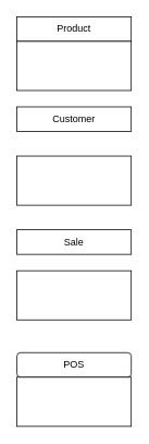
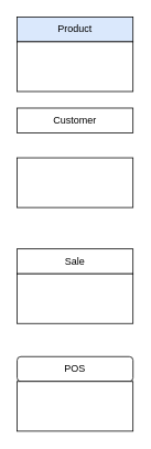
- <mxCell id="2" value="Product" style="rounded=0;whiteSpace=wrap;html=1;" vertex="1" parent="1"><mxGeometry x="20" y="20" width="140" height="30" as="geometry" /></mxCell>
+ <mxCell id="2" value="Product" style="rounded=0;whiteSpace=wrap;html=1;fillColor=#dae8fc;" vertex="1" parent="1"><mxGeometry x="20" y="20" width="140" height="30" as="geometry" /></mxCell>
- <mxCell id="6" value="Sale" style="rounded=0;whiteSpace=wrap;html=1;" vertex="1" parent="1"><mxGeometry x="20" y="280" width="140" height="30" as="geometry" /></mxCell>
+ <mxCell id="6" value="Sale" style="rounded=0;whiteSpace=wrap;html=1;" vertex="1" parent="1"><mxGeometry x="20" y="300" width="140" height="30" as="geometry" /></mxCell>
